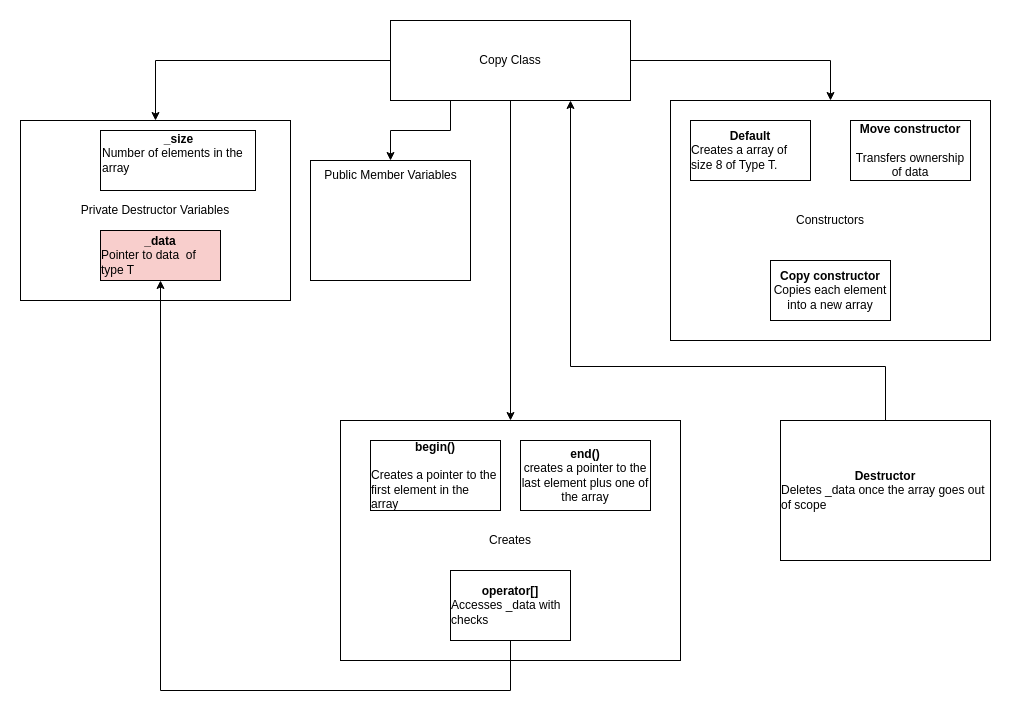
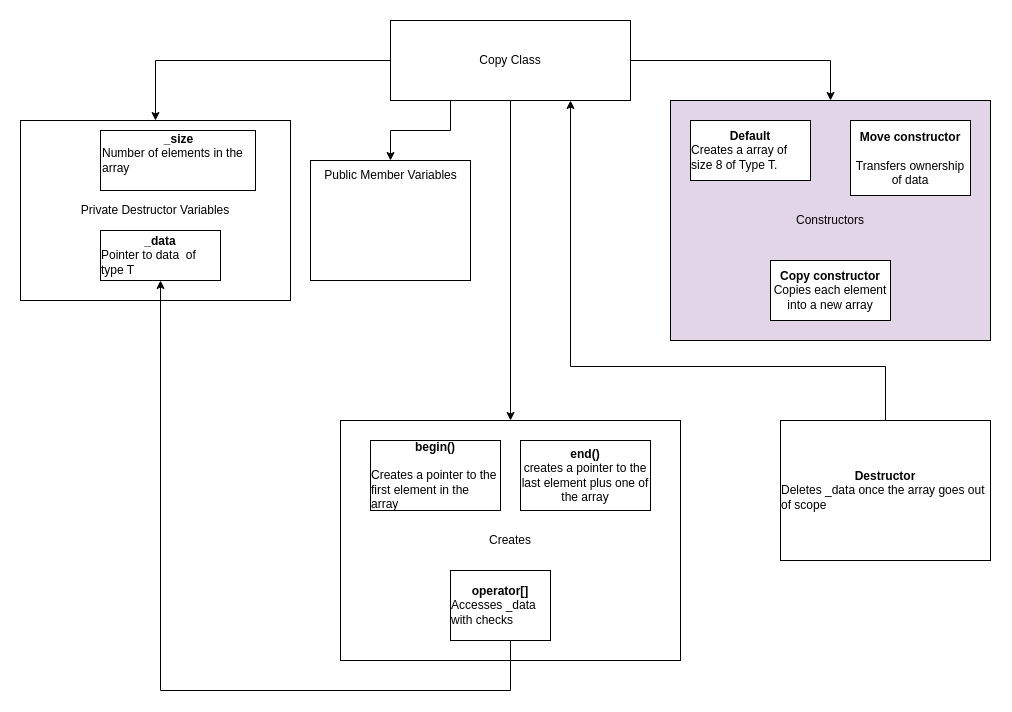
- <mxCell id="12" value="&lt;div&gt;&lt;b&gt;Move constructor&lt;/b&gt;&lt;/div&gt;&lt;div&gt;&lt;b&gt;&lt;br&gt;&lt;/b&gt;&lt;/div&gt;Transfers ownership of data" style="rounded=0;whiteSpace=wrap;html=1;" parent="1" vertex="1"><mxGeometry x="850" y="120" width="120" height="60" as="geometry" /></mxCell>
+ <mxCell id="12" value="&lt;div&gt;&lt;b&gt;Move constructor&lt;/b&gt;&lt;/div&gt;&lt;div&gt;&lt;b&gt;&lt;br&gt;&lt;/b&gt;&lt;/div&gt;Transfers ownership of data" style="rounded=0;whiteSpace=wrap;html=1;" parent="1" vertex="1"><mxGeometry x="850" y="120" width="120" height="75" as="geometry" /></mxCell>
- <mxCell id="2" value="Constructors" style="rounded=0;whiteSpace=wrap;html=1;" parent="1" vertex="1"><mxGeometry x="670" y="100" width="320" height="240" as="geometry" /></mxCell>
+ <mxCell id="2" value="Constructors" style="rounded=0;whiteSpace=wrap;html=1;fillColor=#e1d5e7;" parent="1" vertex="1"><mxGeometry x="670" y="100" width="320" height="240" as="geometry" /></mxCell>
- <mxCell id="9" value="&lt;div&gt;&lt;b&gt;_data&lt;/b&gt;&lt;/div&gt;&lt;div align=&quot;left&quot;&gt;Pointer to data&amp;nbsp; of type T&lt;br&gt;&lt;/div&gt;" style="rounded=0;whiteSpace=wrap;html=1;fillColor=#f8cecc;" parent="1" vertex="1"><mxGeometry x="100" y="230" width="120" height="50" as="geometry" /></mxCell>
+ <mxCell id="9" value="&lt;div&gt;&lt;b&gt;_data&lt;/b&gt;&lt;/div&gt;&lt;div align=&quot;left&quot;&gt;Pointer to data&amp;nbsp; of type T&lt;br&gt;&lt;/div&gt;" style="rounded=0;whiteSpace=wrap;html=1;" parent="1" vertex="1"><mxGeometry x="100" y="230" width="120" height="50" as="geometry" /></mxCell>
- <mxCell id="20" value="&lt;div&gt;&lt;b&gt;operator[]&lt;/b&gt;&lt;/div&gt;&lt;div align=&quot;left&quot;&gt;Accesses _data with checks&lt;br&gt;&lt;/div&gt;" style="rounded=0;whiteSpace=wrap;html=1;" parent="1" vertex="1"><mxGeometry x="450" y="570" width="120" height="70" as="geometry" /></mxCell>
+ <mxCell id="20" value="&lt;div&gt;&lt;b&gt;operator[]&lt;/b&gt;&lt;/div&gt;&lt;div align=&quot;left&quot;&gt;Accesses _data with checks&lt;br&gt;&lt;/div&gt;" style="rounded=0;whiteSpace=wrap;html=1;" parent="1" vertex="1"><mxGeometry x="450" y="570" width="100" height="70" as="geometry" /></mxCell>
